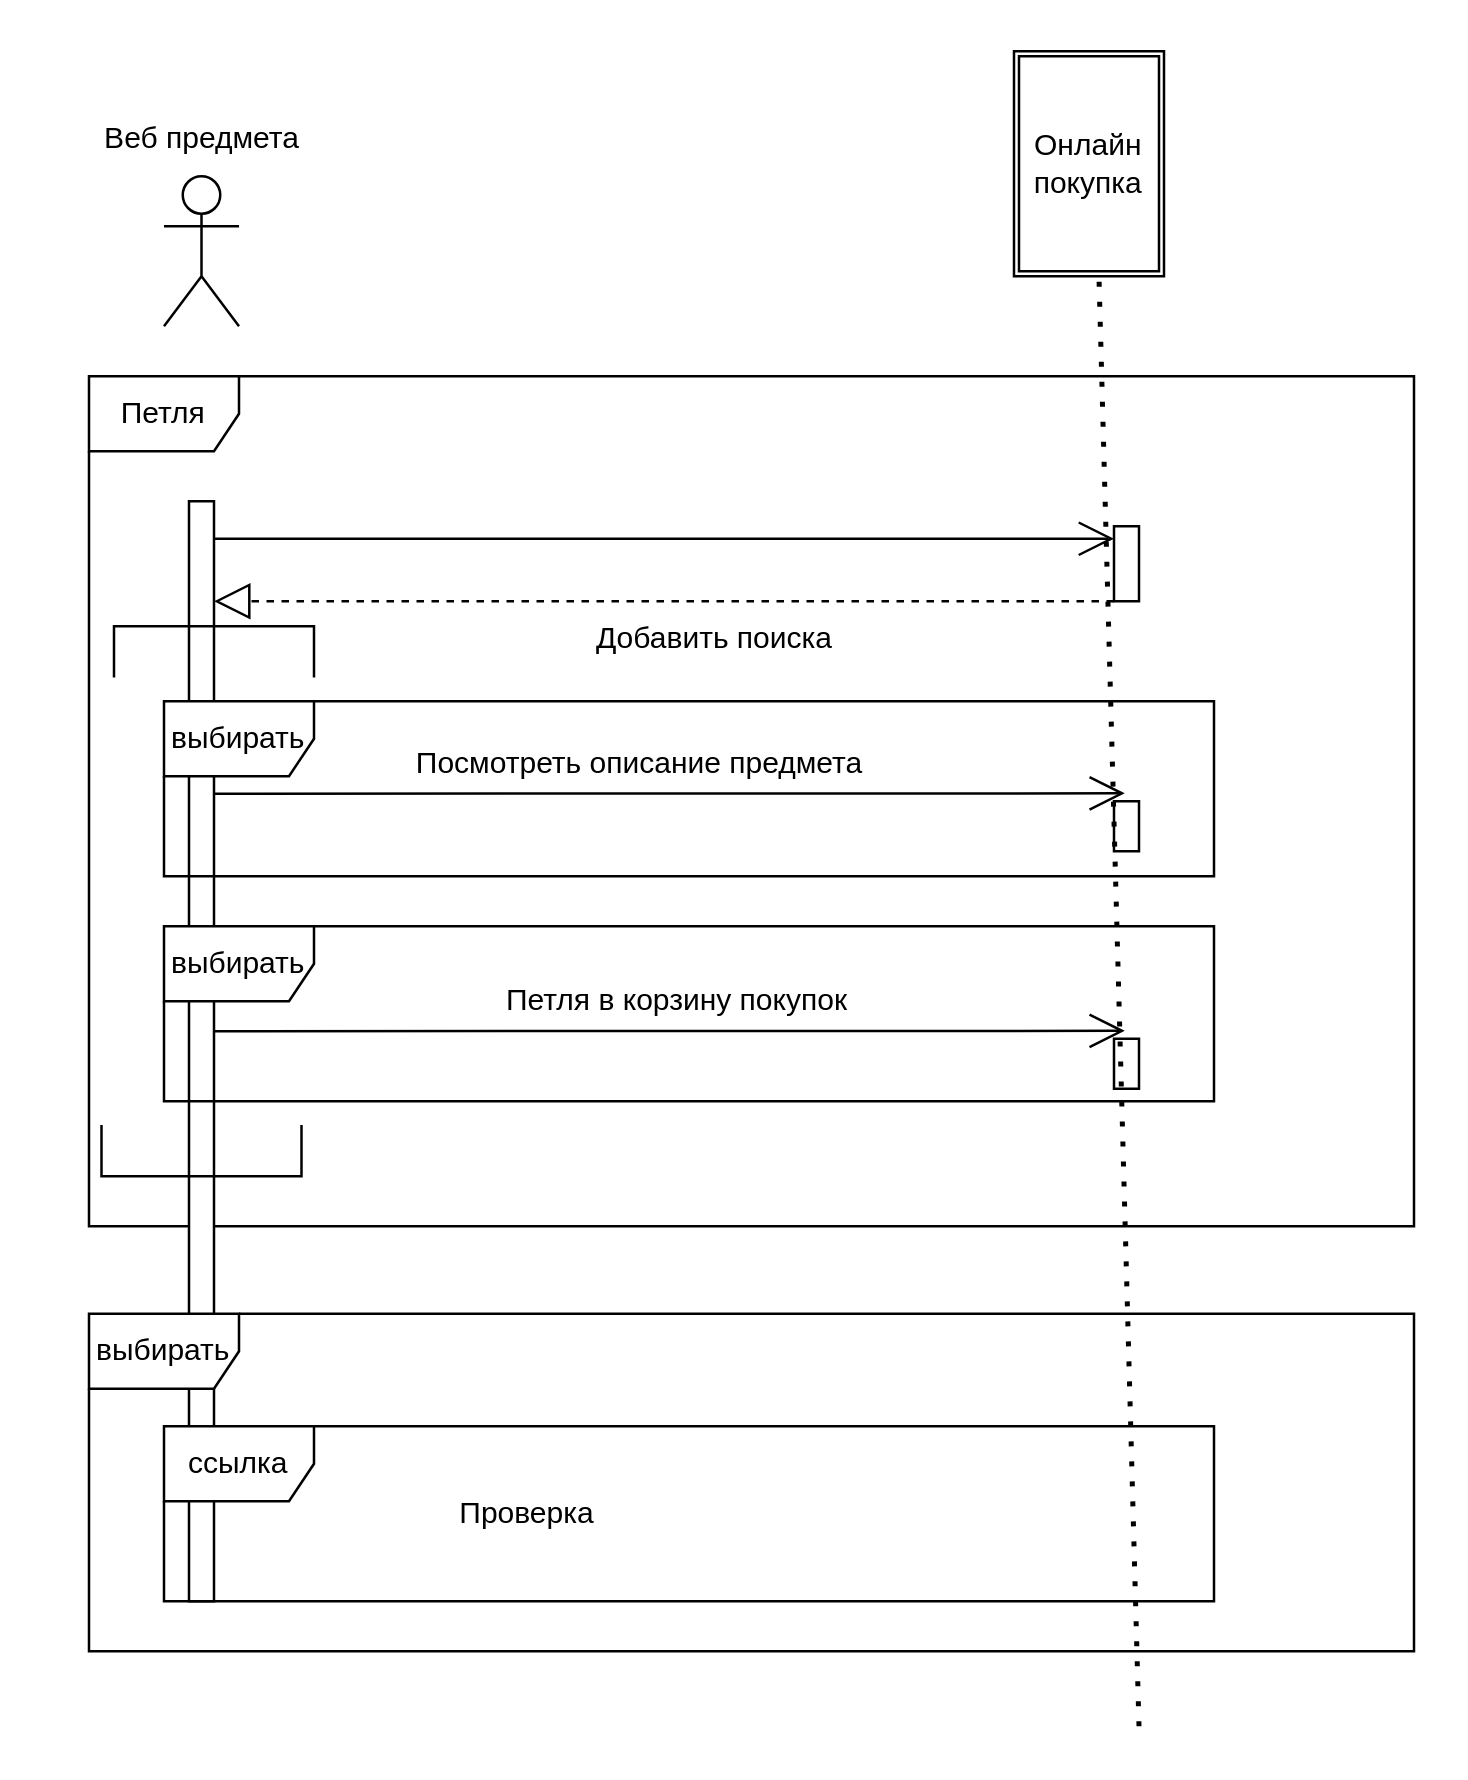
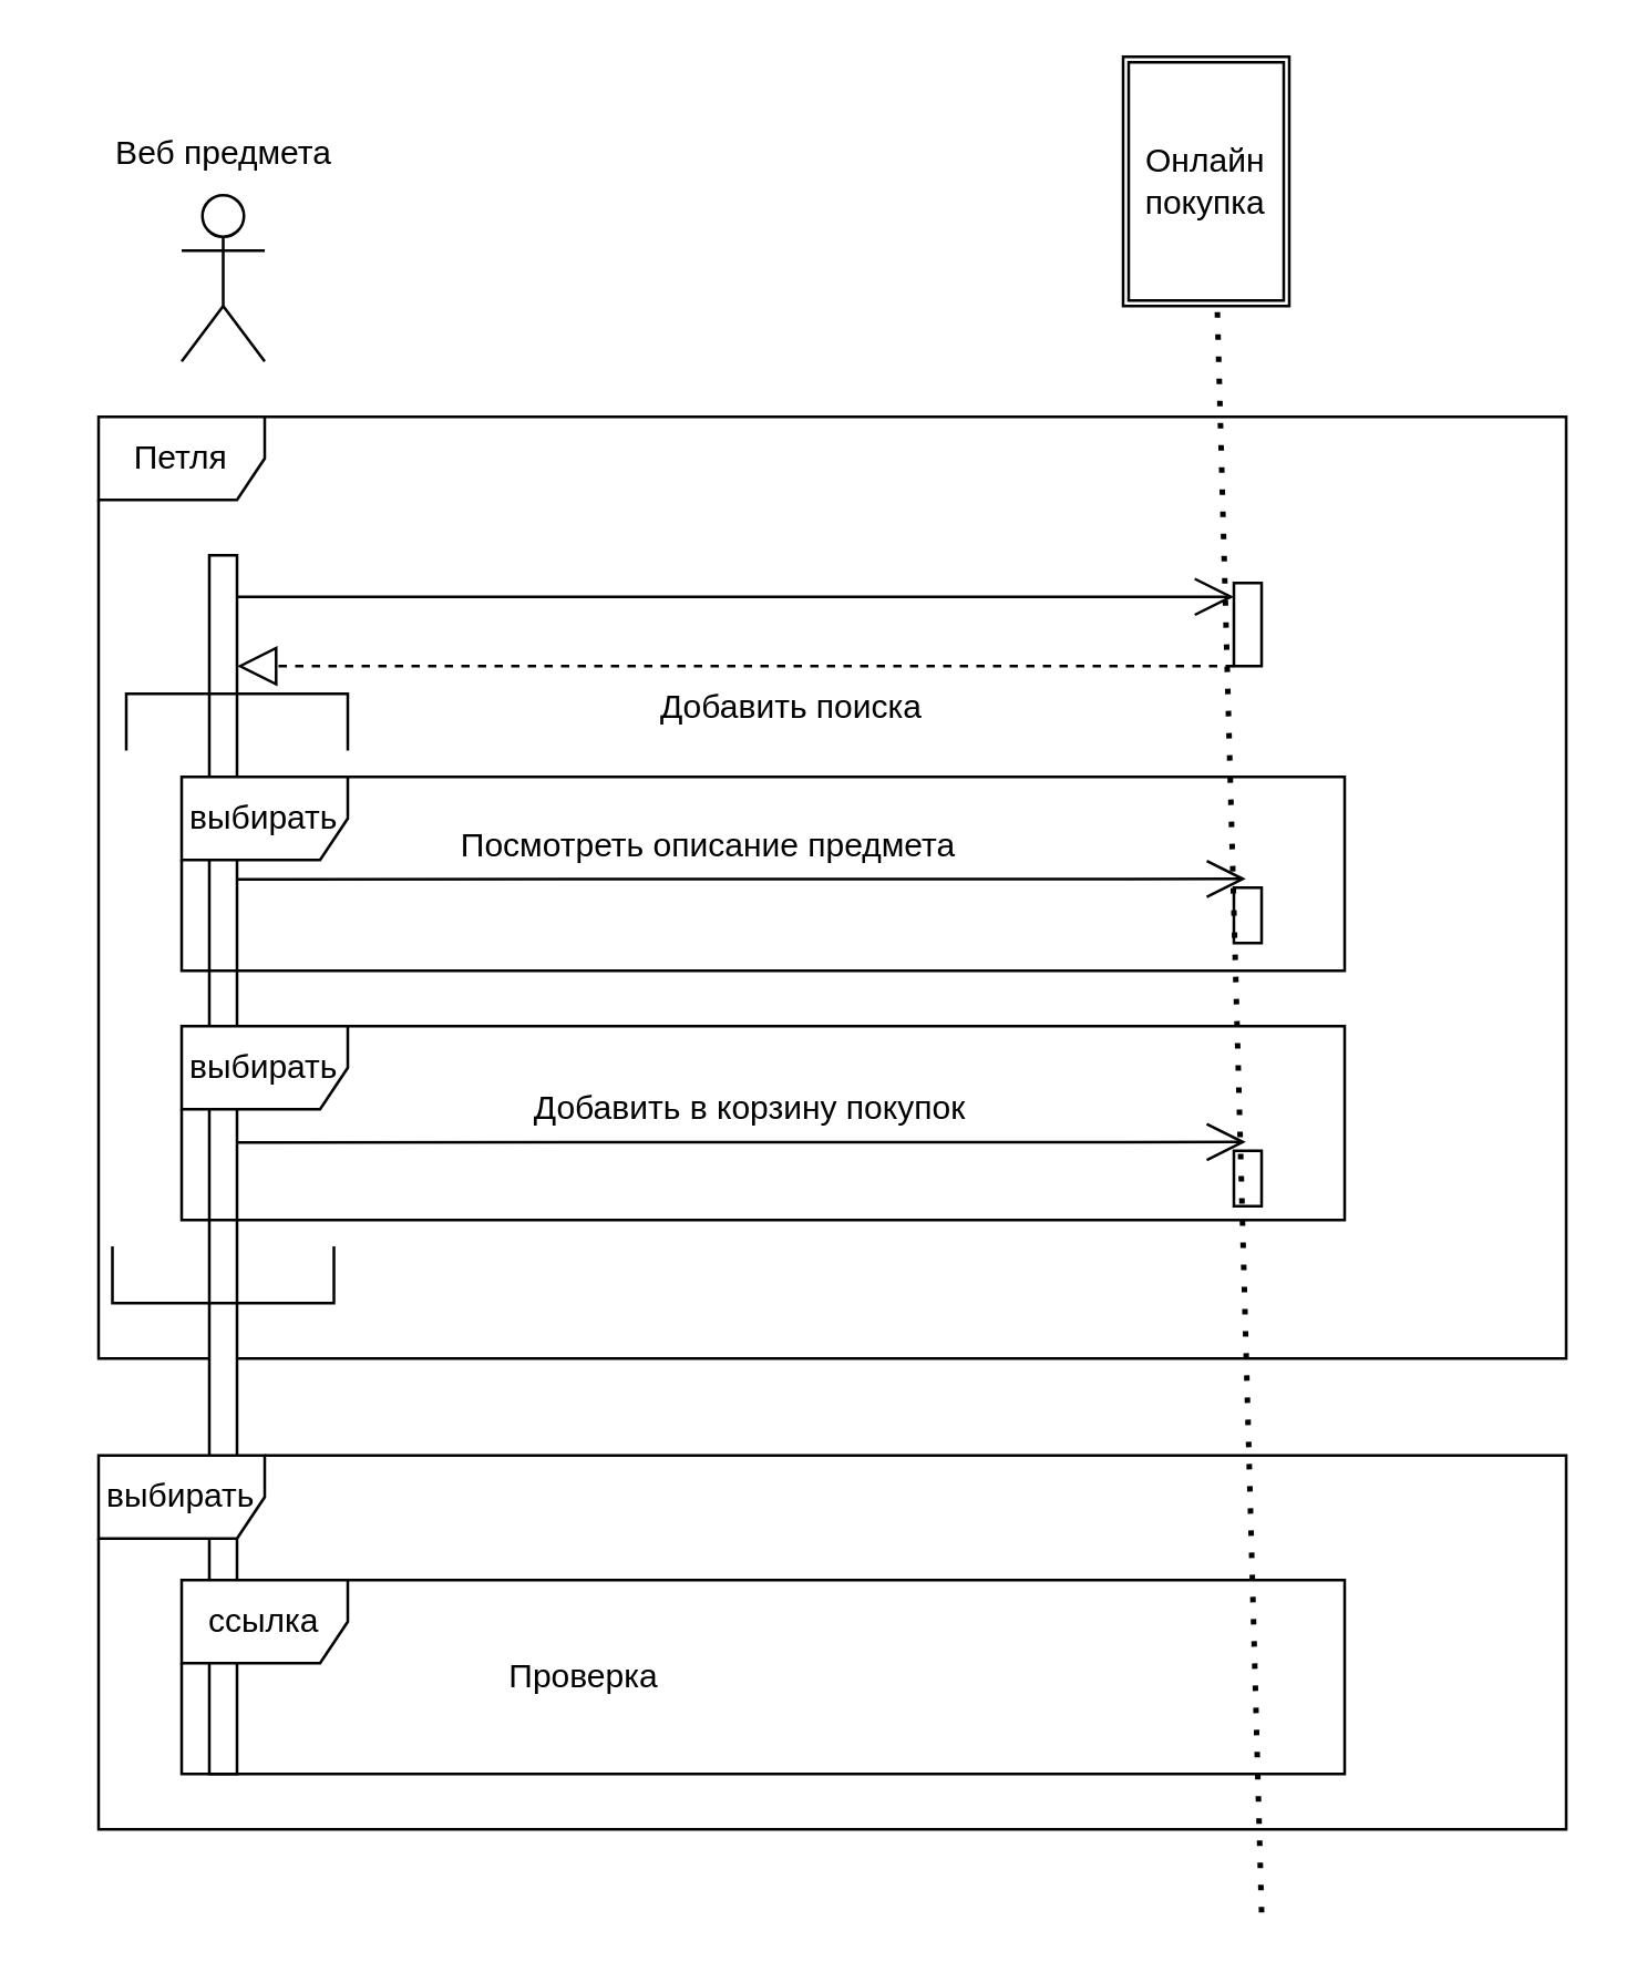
- <mxCell id="17" value="Петля в корзину покупок" style="text;html=1;align=center;verticalAlign=middle;resizable=0;points=[];autosize=1;strokeColor=none;fillColor=none;" parent="1" vertex="1"><mxGeometry x="180" y="385" width="180" height="30" as="geometry" /></mxCell>
+ <mxCell id="17" value="Добавить в корзину покупок" style="text;html=1;align=center;verticalAlign=middle;resizable=0;points=[];autosize=1;strokeColor=none;fillColor=none;" parent="1" vertex="1"><mxGeometry x="180" y="385" width="180" height="30" as="geometry" /></mxCell>
